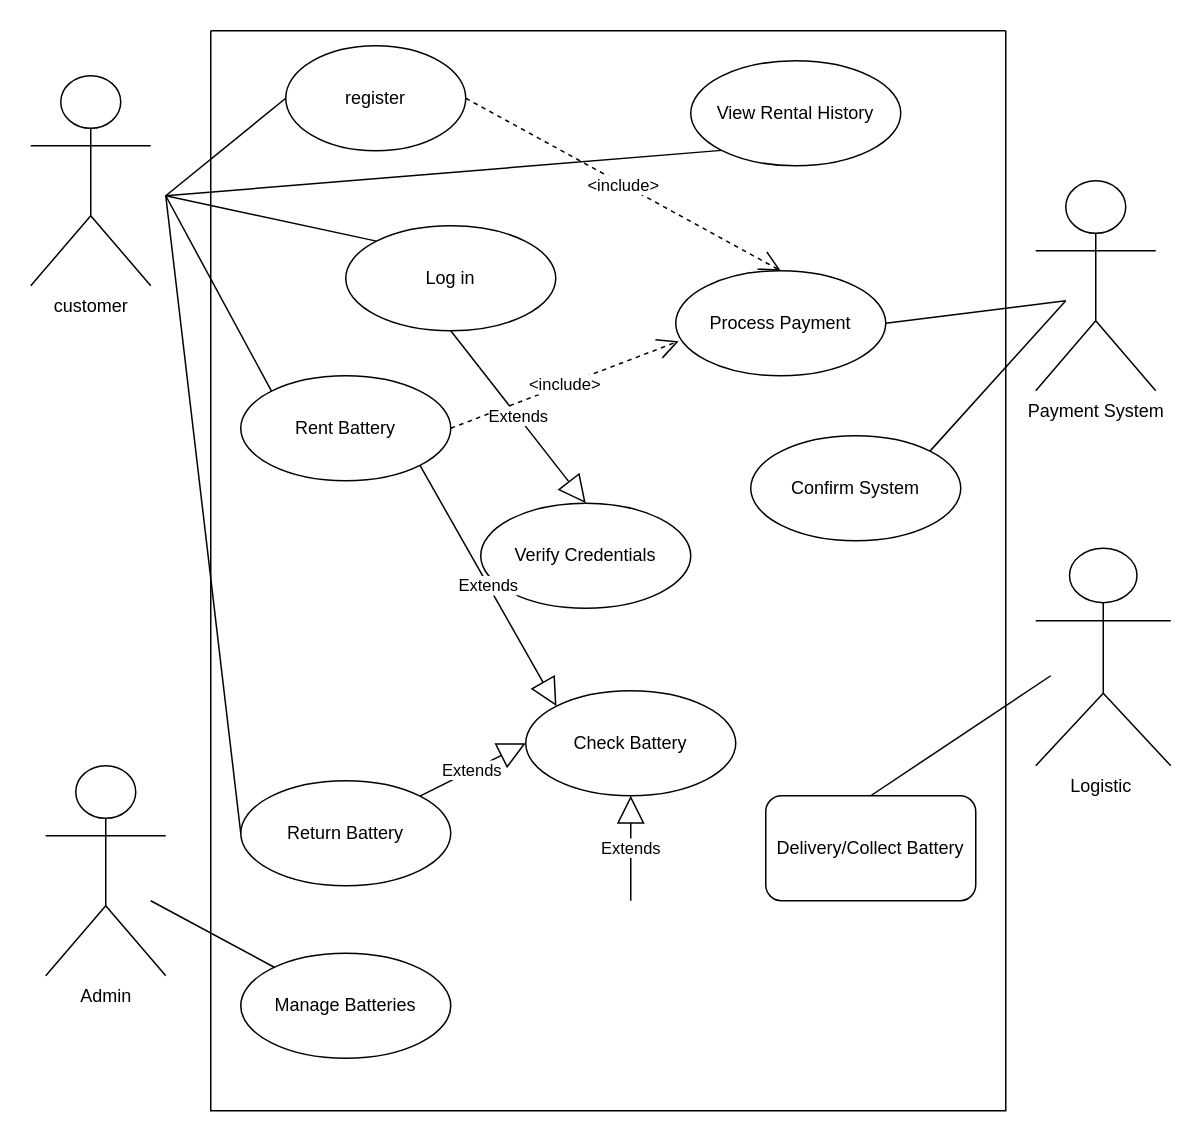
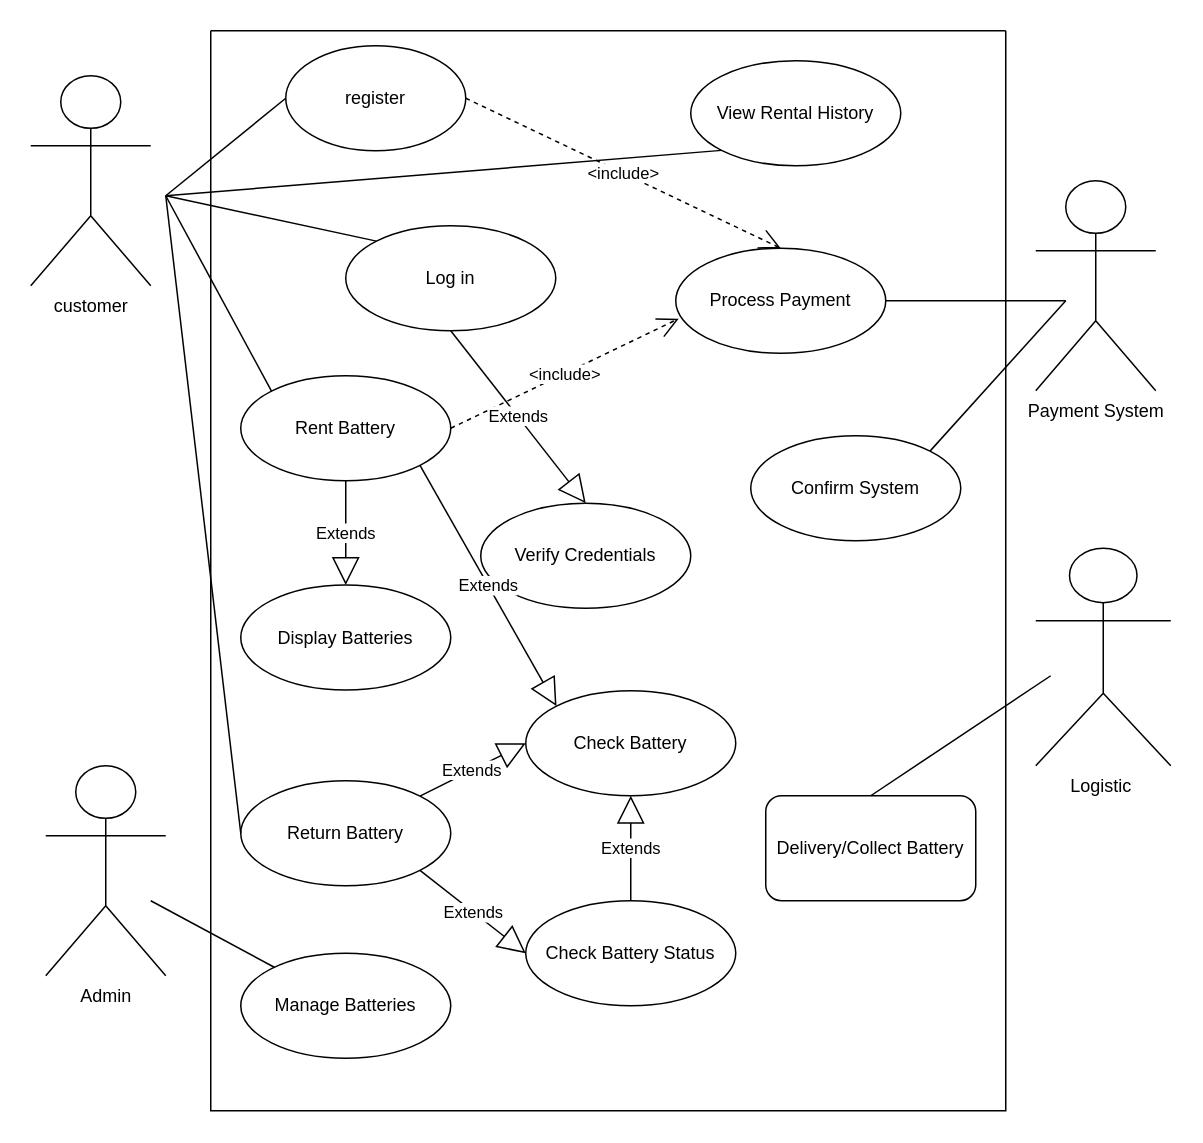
- <mxCell id="6" value="Process Payment" style="ellipse;whiteSpace=wrap;html=1;" vertex="1" parent="3"><mxGeometry x="310" y="160" width="140" height="70" as="geometry" /></mxCell>
+ <mxCell id="6" value="Process Payment" style="ellipse;whiteSpace=wrap;html=1;" vertex="1" parent="3"><mxGeometry x="310" y="145" width="140" height="70" as="geometry" /></mxCell>
+ <mxCell id="25" value="Extends" style="endArrow=block;endSize=16;endFill=0;html=1;rounded=0;entryX=0.5;entryY=0;entryDx=0;entryDy=0;exitX=0.5;exitY=1;exitDx=0;exitDy=0;" edge="1" parent="3" source="9" target="10"><mxGeometry width="160" relative="1" as="geometry"><mxPoint x="90" y="320" as="sourcePoint" /><mxPoint x="250" y="320" as="targetPoint" /></mxGeometry></mxCell>
+ <mxCell id="10" value="Display Batteries" style="ellipse;whiteSpace=wrap;html=1;" vertex="1" parent="3"><mxGeometry x="20" y="369.5" width="140" height="70" as="geometry" /></mxCell>
+ <mxCell id="24" value="Extends" style="endArrow=block;endSize=16;endFill=0;html=1;rounded=0;entryX=0;entryY=0.5;entryDx=0;entryDy=0;exitX=1;exitY=1;exitDx=0;exitDy=0;" edge="1" parent="3" source="12" target="15"><mxGeometry width="160" relative="1" as="geometry"><mxPoint x="150" y="550" as="sourcePoint" /><mxPoint x="310" y="550" as="targetPoint" /></mxGeometry></mxCell>
+ <mxCell id="15" value="Check Battery Status" style="ellipse;whiteSpace=wrap;html=1;" vertex="1" parent="3"><mxGeometry x="210" y="580" width="140" height="70" as="geometry" /></mxCell>
